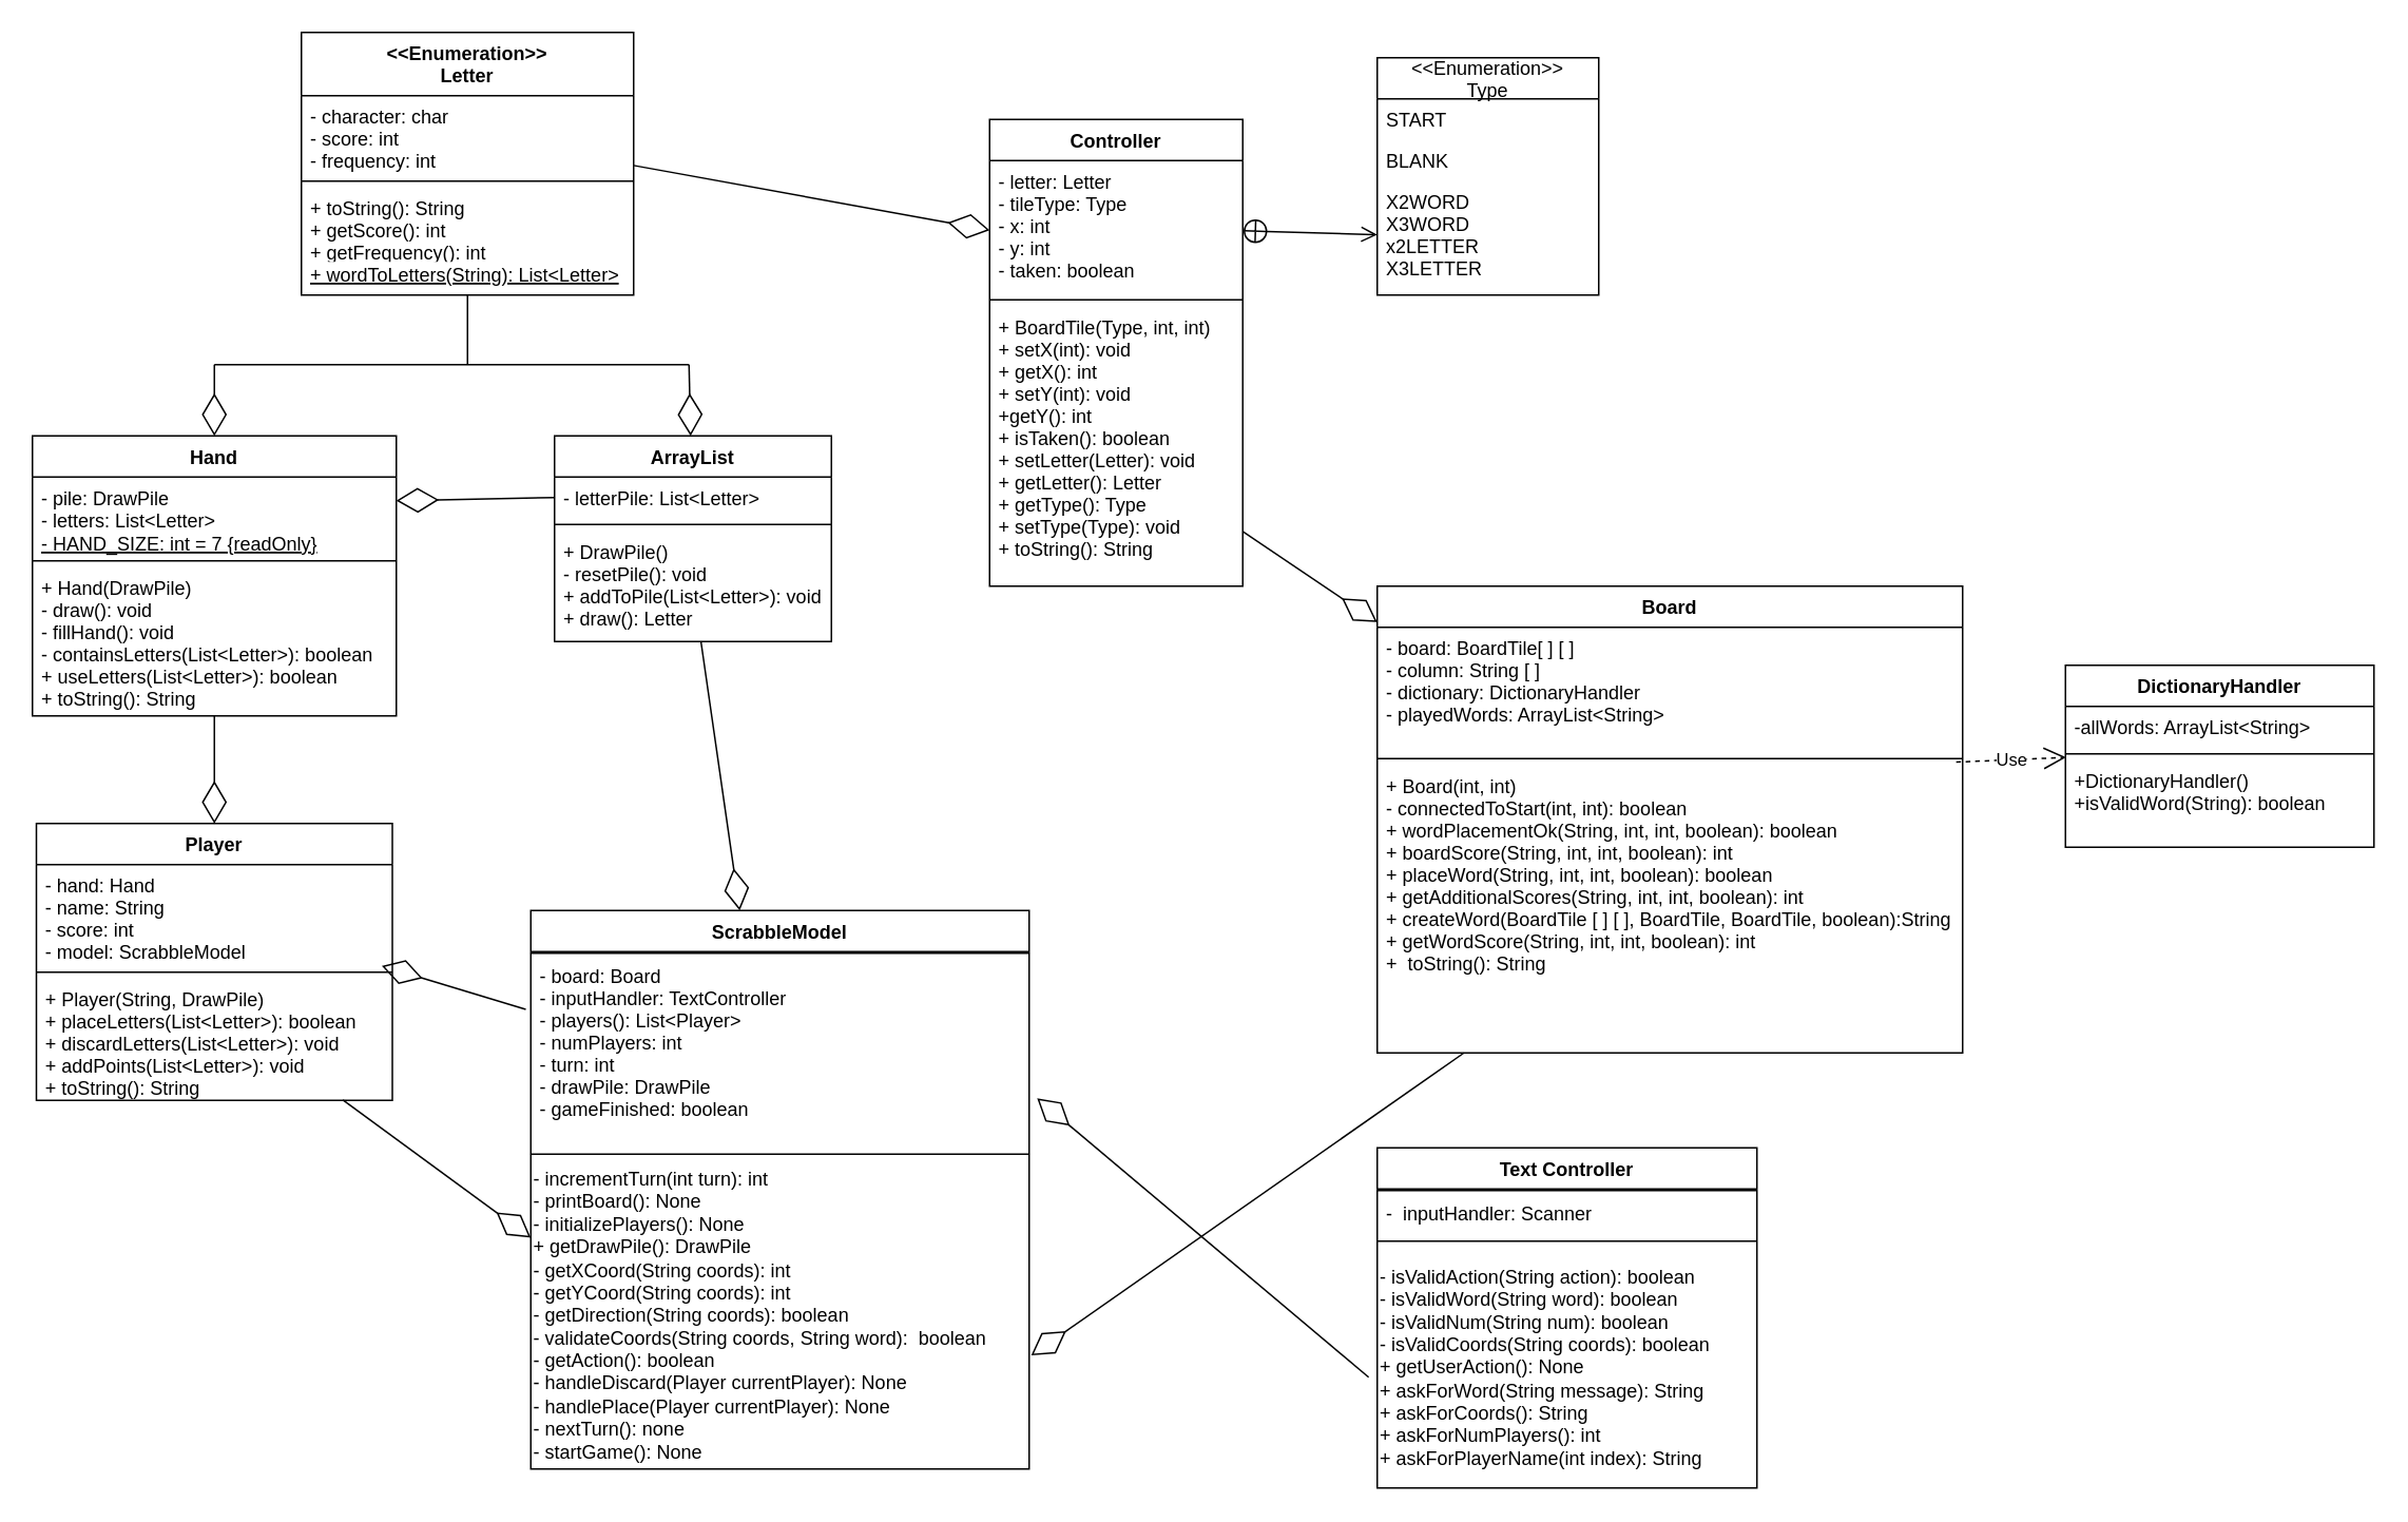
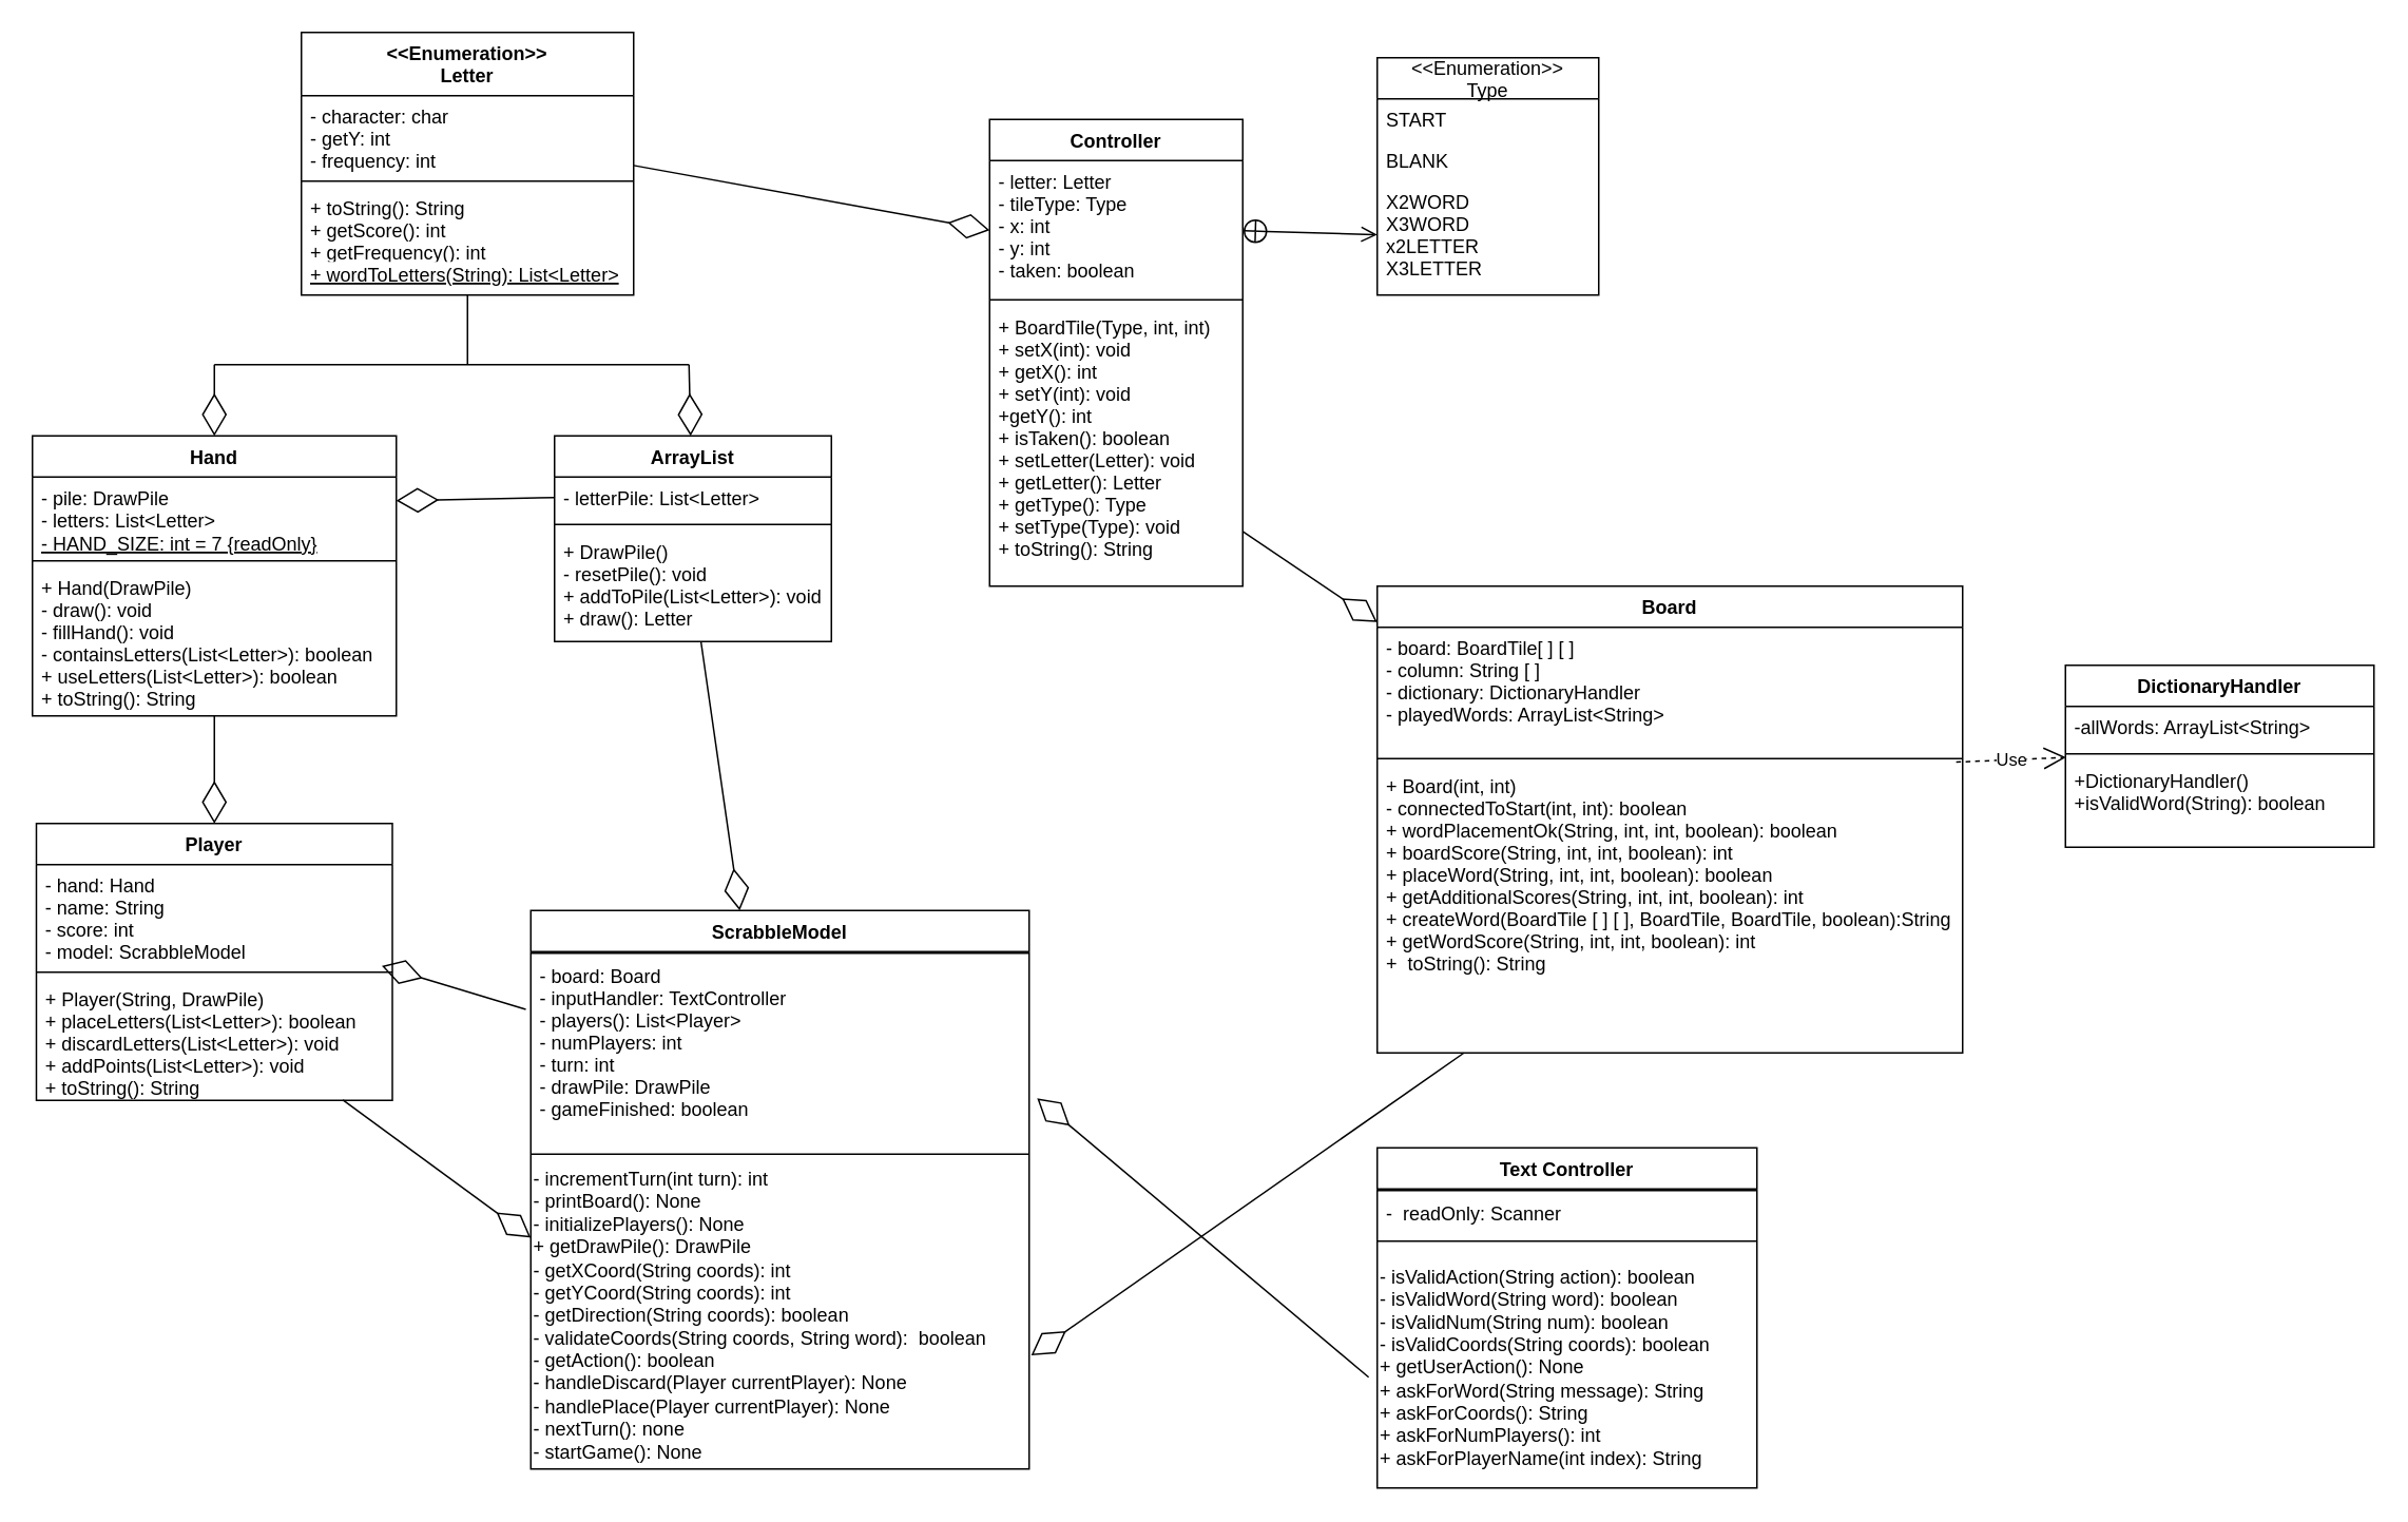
- <mxCell id="14" value="- character: char&#10;- score: int&#10;- frequency: int" style="text;strokeColor=none;fillColor=none;align=left;verticalAlign=top;spacingLeft=4;spacingRight=4;overflow=hidden;rotatable=0;points=[[0,0.5],[1,0.5]];portConstraint=eastwest;" parent="13" vertex="1"><mxGeometry y="40" width="210" height="50" as="geometry" /></mxCell>
+ <mxCell id="14" value="- character: char&#10;- getY: int&#10;- frequency: int" style="text;strokeColor=none;fillColor=none;align=left;verticalAlign=top;spacingLeft=4;spacingRight=4;overflow=hidden;rotatable=0;points=[[0,0.5],[1,0.5]];portConstraint=eastwest;" parent="13" vertex="1"><mxGeometry y="40" width="210" height="50" as="geometry" /></mxCell>
- <mxCell id="53" value="-  inputHandler: Scanner" style="text;strokeColor=none;fillColor=none;align=left;verticalAlign=top;spacingLeft=4;spacingRight=4;overflow=hidden;rotatable=0;points=[[0,0.5],[1,0.5]];portConstraint=eastwest;" parent="51" vertex="1"><mxGeometry y="28" width="240" height="27" as="geometry" /></mxCell>
+ <mxCell id="53" value="-  readOnly: Scanner" style="text;strokeColor=none;fillColor=none;align=left;verticalAlign=top;spacingLeft=4;spacingRight=4;overflow=hidden;rotatable=0;points=[[0,0.5],[1,0.5]];portConstraint=eastwest;" parent="51" vertex="1"><mxGeometry y="28" width="240" height="27" as="geometry" /></mxCell>
